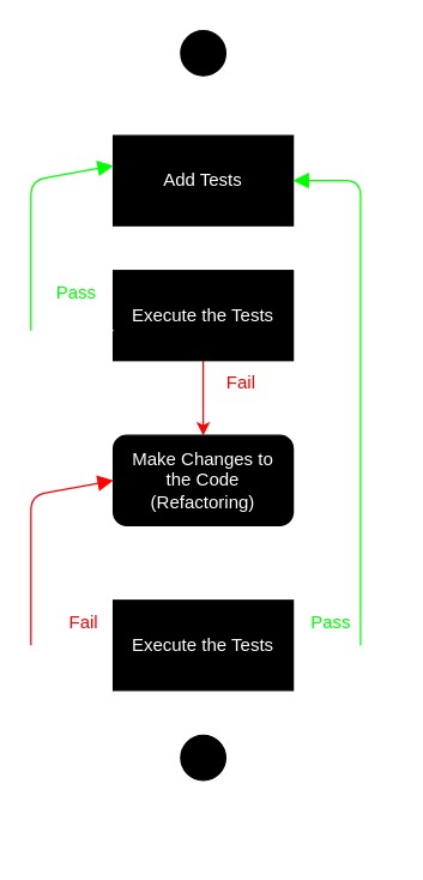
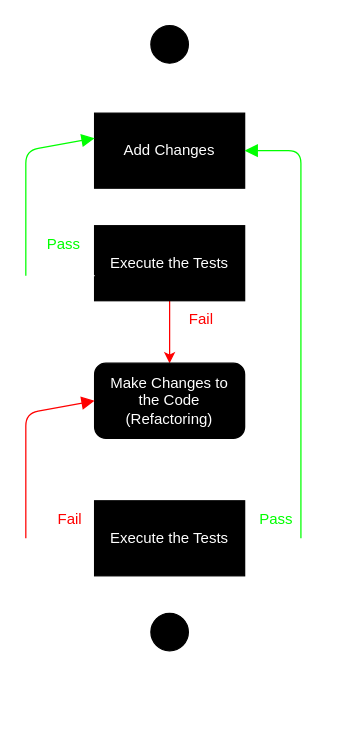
- <mxCell id="5" value="&lt;font color=&quot;#ffffff&quot;&gt;Add Tests&lt;/font&gt;" style="rounded=0;whiteSpace=wrap;html=1;fillColor=#000000;" parent="1" vertex="1"><mxGeometry x="75" y="90" width="120" height="60" as="geometry" /></mxCell>
+ <mxCell id="5" value="&lt;font color=&quot;#ffffff&quot;&gt;Add Changes&lt;/font&gt;" style="rounded=0;whiteSpace=wrap;html=1;fillColor=#000000;" parent="1" vertex="1"><mxGeometry x="75" y="90" width="120" height="60" as="geometry" /></mxCell>
